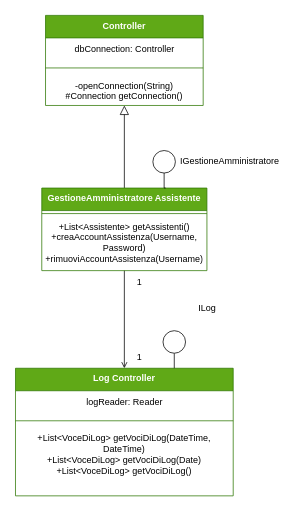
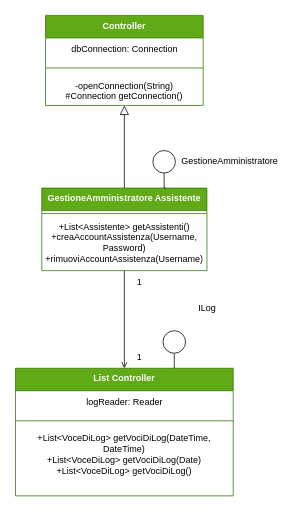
- <mxCell id="12" value="dbConnection: Controller" style="text;html=1;align=center;verticalAlign=middle;resizable=0;points=[];autosize=1;strokeColor=none;fillColor=none;" parent="11" vertex="1"><mxGeometry y="30" width="210" height="30" as="geometry" /></mxCell>
+ <mxCell id="12" value="dbConnection: Connection" style="text;html=1;align=center;verticalAlign=middle;resizable=0;points=[];autosize=1;strokeColor=none;fillColor=none;" parent="11" vertex="1"><mxGeometry y="30" width="210" height="30" as="geometry" /></mxCell>
- <mxCell id="19" value="IGestioneAmministratore" style="text;html=1;align=center;verticalAlign=middle;resizable=0;points=[];autosize=1;strokeColor=none;fillColor=none;" parent="1" vertex="1"><mxGeometry x="230" y="200" width="150" height="30" as="geometry" /></mxCell>
+ <mxCell id="19" value="GestioneAmministratore" style="text;html=1;align=center;verticalAlign=middle;resizable=0;points=[];autosize=1;strokeColor=none;fillColor=none;" parent="1" vertex="1"><mxGeometry x="230" y="200" width="150" height="30" as="geometry" /></mxCell>
- <mxCell id="7" value="Log Controller" style="swimlane;fontStyle=1;align=center;verticalAlign=top;childLayout=stackLayout;horizontal=1;startSize=30;horizontalStack=0;resizeParent=1;resizeParentMax=0;resizeLast=0;collapsible=1;marginBottom=0;whiteSpace=wrap;html=1;fillColor=#60a917;fontColor=#ffffff;strokeColor=#2D7600;" parent="1" vertex="1"><mxGeometry x="20" y="490" width="290" height="170" as="geometry" /></mxCell>
+ <mxCell id="7" value="List Controller" style="swimlane;fontStyle=1;align=center;verticalAlign=top;childLayout=stackLayout;horizontal=1;startSize=30;horizontalStack=0;resizeParent=1;resizeParentMax=0;resizeLast=0;collapsible=1;marginBottom=0;whiteSpace=wrap;html=1;fillColor=#60a917;fontColor=#ffffff;strokeColor=#2D7600;" parent="1" vertex="1"><mxGeometry x="20" y="490" width="290" height="170" as="geometry" /></mxCell>
